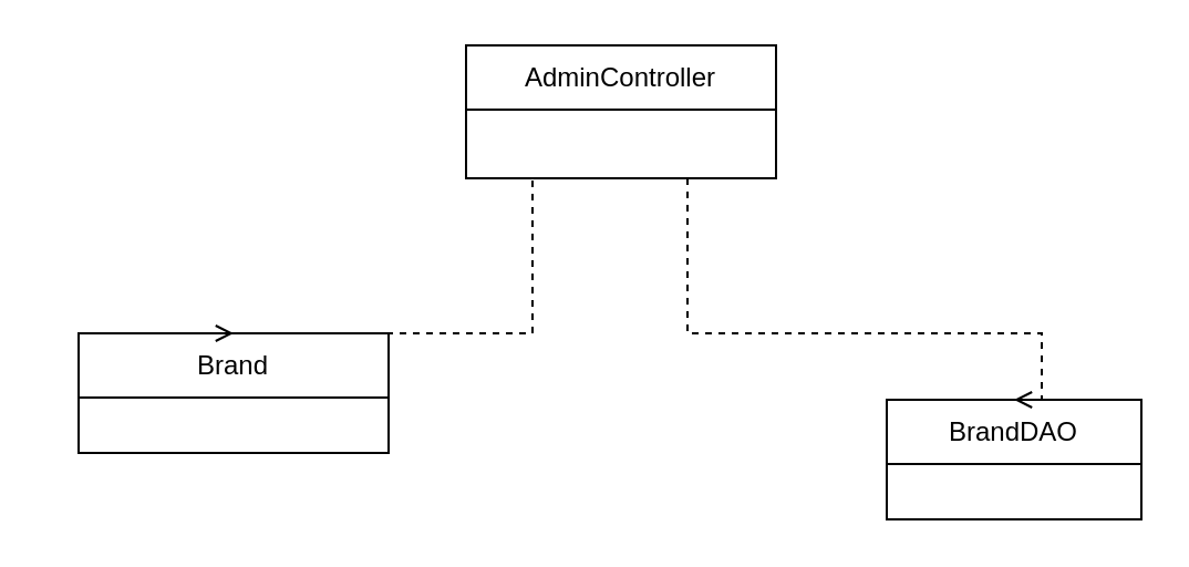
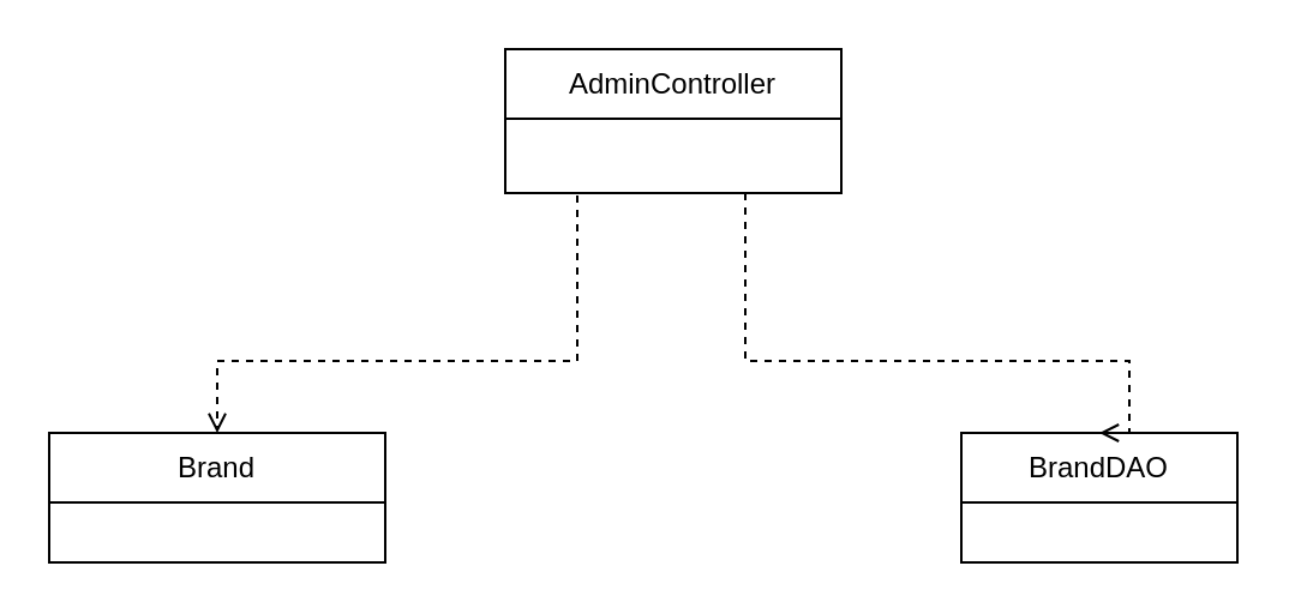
- <mxCell id="3" value="&lt;span style=&quot;font-weight: normal;&quot;&gt;Brand&lt;br&gt;&lt;/span&gt;" style="swimlane;fontStyle=1;align=center;verticalAlign=middle;childLayout=stackLayout;horizontal=1;startSize=29;horizontalStack=0;resizeParent=1;resizeParentMax=0;resizeLast=0;collapsible=0;marginBottom=0;html=1;whiteSpace=wrap;" parent="1" vertex="1"><mxGeometry x="35" y="150" width="140" height="54" as="geometry" /></mxCell>
+ <mxCell id="3" value="&lt;span style=&quot;font-weight: normal;&quot;&gt;Brand&lt;br&gt;&lt;/span&gt;" style="swimlane;fontStyle=1;align=center;verticalAlign=middle;childLayout=stackLayout;horizontal=1;startSize=29;horizontalStack=0;resizeParent=1;resizeParentMax=0;resizeLast=0;collapsible=0;marginBottom=0;html=1;whiteSpace=wrap;" parent="1" vertex="1"><mxGeometry x="20" y="180" width="140" height="54" as="geometry" /></mxCell>
